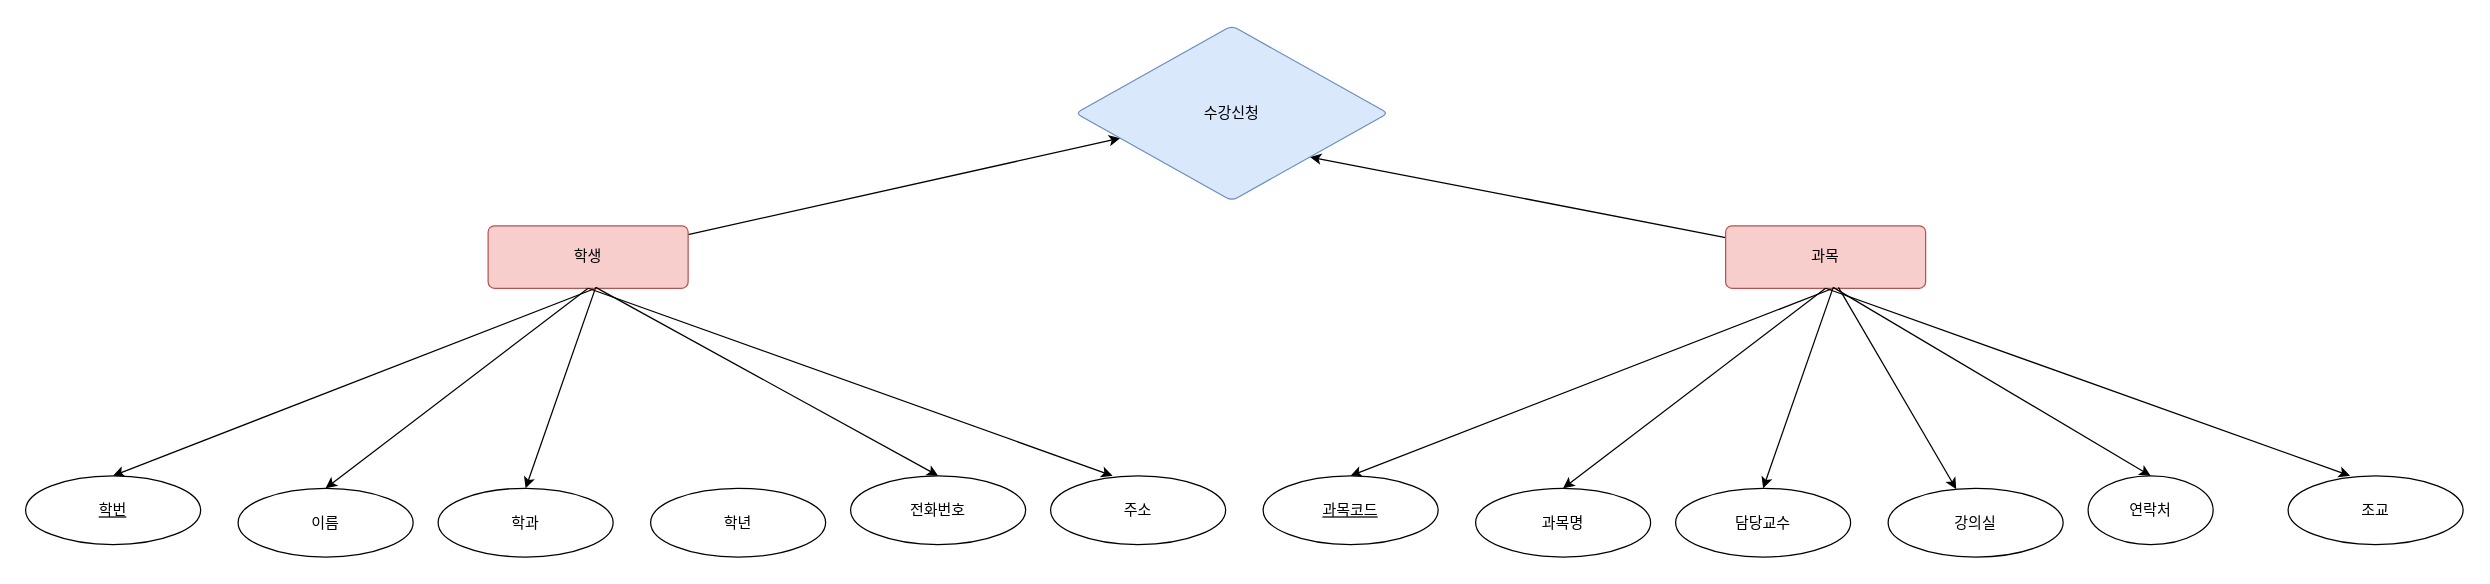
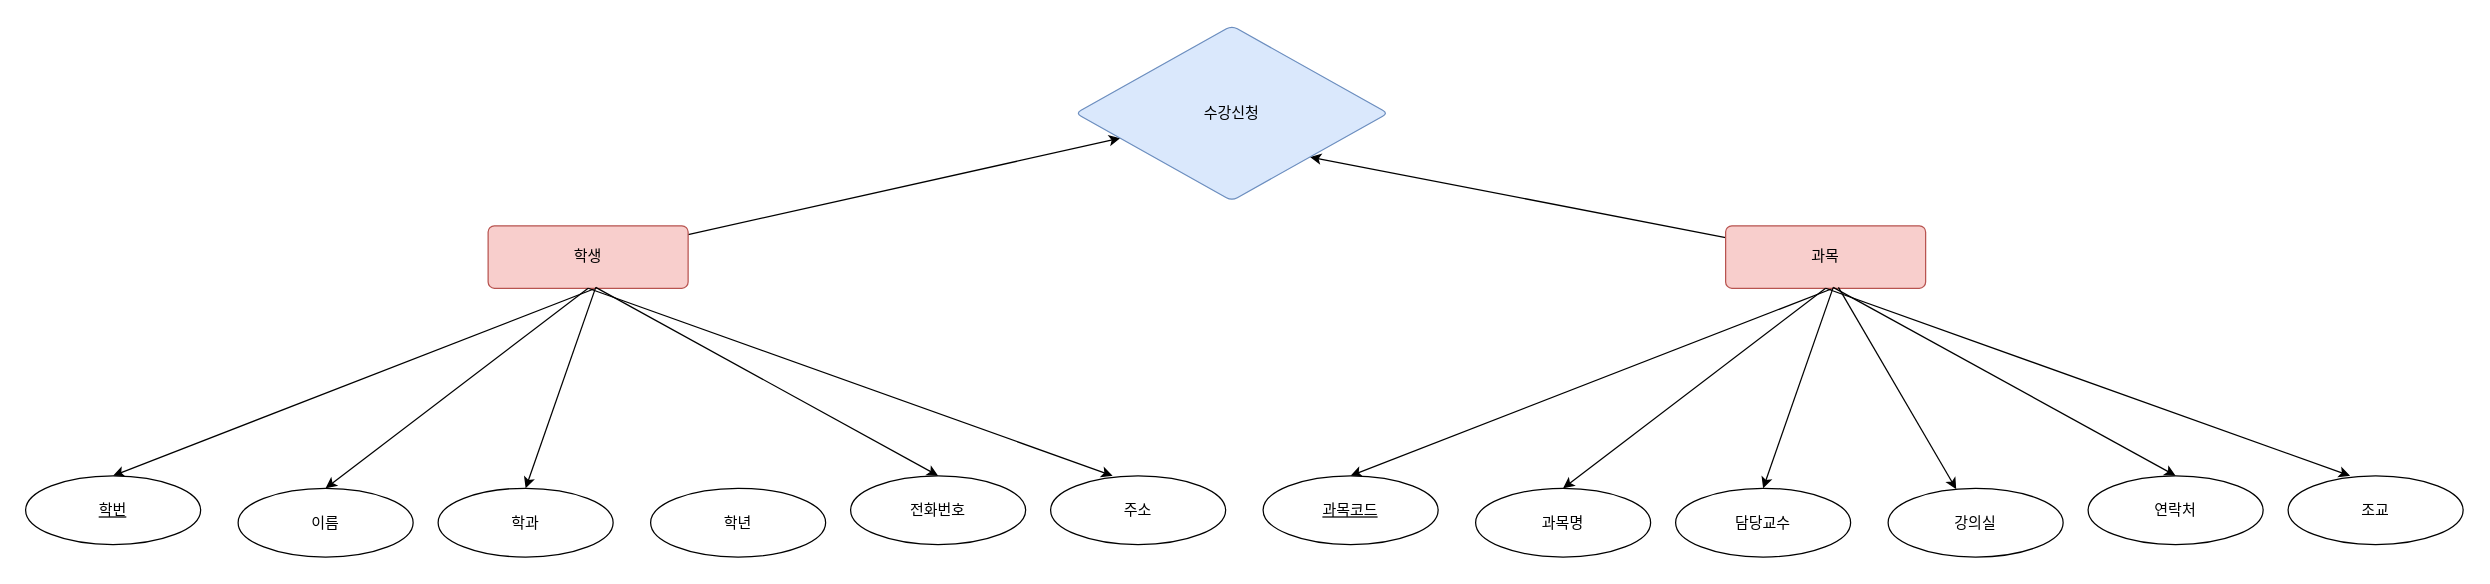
- <mxCell id="23" value="연락처" style="ellipse;whiteSpace=wrap;html=1;align=center;" vertex="1" parent="1"><mxGeometry x="1670" y="380" width="100" height="55" as="geometry" /></mxCell>
+ <mxCell id="23" value="연락처" style="ellipse;whiteSpace=wrap;html=1;align=center;" vertex="1" parent="1"><mxGeometry x="1670" y="380" width="140" height="55" as="geometry" /></mxCell>
